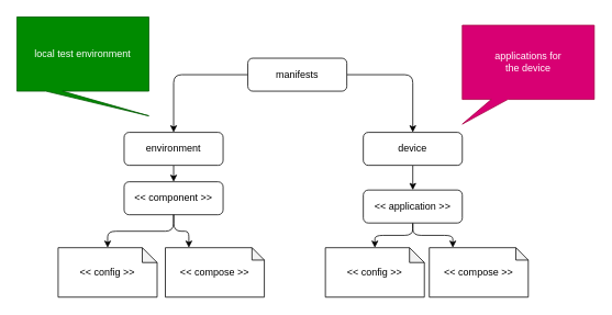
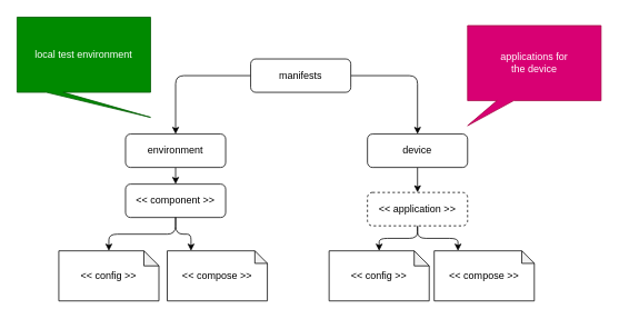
- <mxCell id="12" value="&amp;lt;&amp;lt; application &amp;gt;&amp;gt;" style="rounded=1;whiteSpace=wrap;html=1;fontSize=12;glass=0;strokeWidth=1;shadow=0;" vertex="1" parent="1"><mxGeometry x="440" y="230" width="120" height="40" as="geometry" /></mxCell>
+ <mxCell id="12" value="&amp;lt;&amp;lt; application &amp;gt;&amp;gt;" style="rounded=1;whiteSpace=wrap;html=1;fontSize=12;glass=0;strokeWidth=1;shadow=0;dashed=1;" vertex="1" parent="1"><mxGeometry x="440" y="230" width="120" height="40" as="geometry" /></mxCell>
